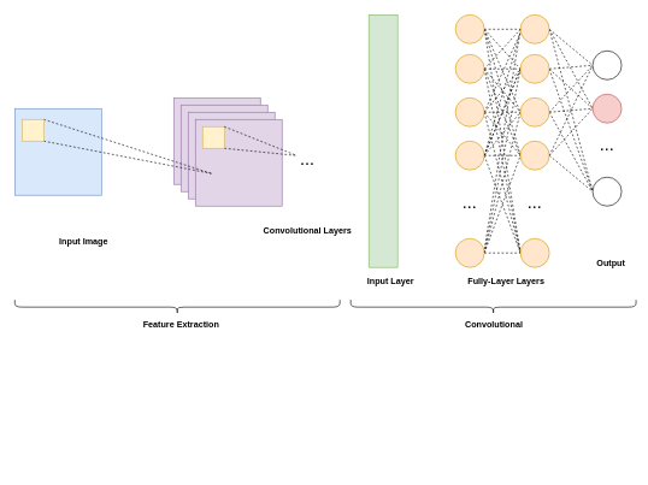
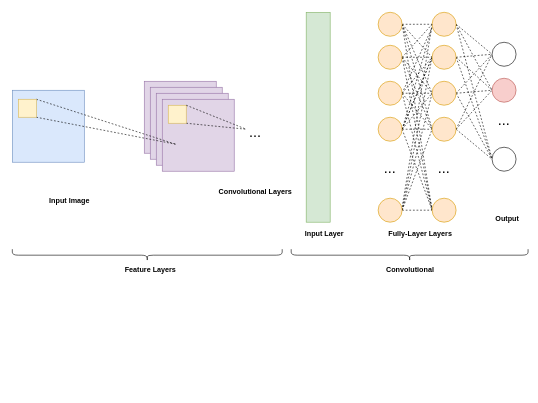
- <mxCell id="77" value="&lt;b&gt;Feature Extraction&lt;/b&gt;" style="text;html=1;align=center;verticalAlign=middle;resizable=0;points=[];autosize=1;strokeColor=none;fillColor=none;" vertex="1" parent="1"><mxGeometry x="185" y="435" width="130" height="30" as="geometry" /></mxCell>
+ <mxCell id="77" value="&lt;b&gt;Feature Layers&lt;/b&gt;" style="text;html=1;align=center;verticalAlign=middle;resizable=0;points=[];autosize=1;strokeColor=none;fillColor=none;" vertex="1" parent="1"><mxGeometry x="185" y="435" width="130" height="30" as="geometry" /></mxCell>
